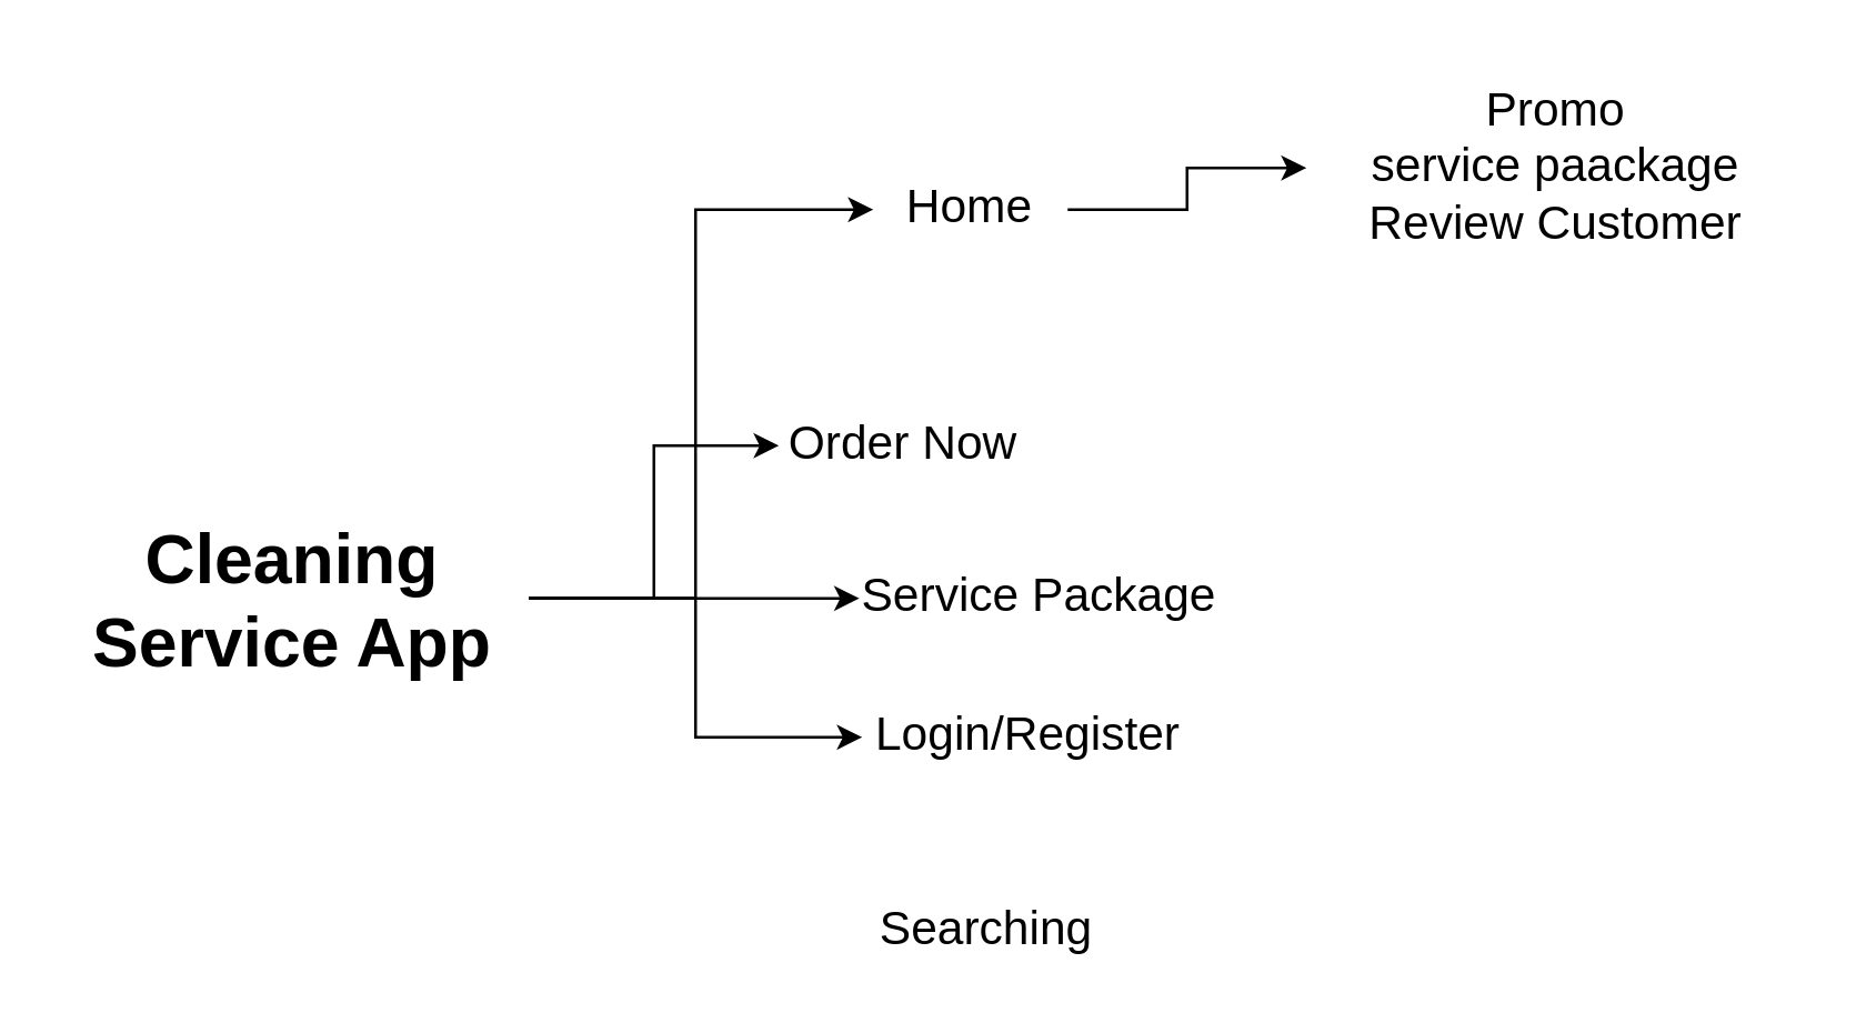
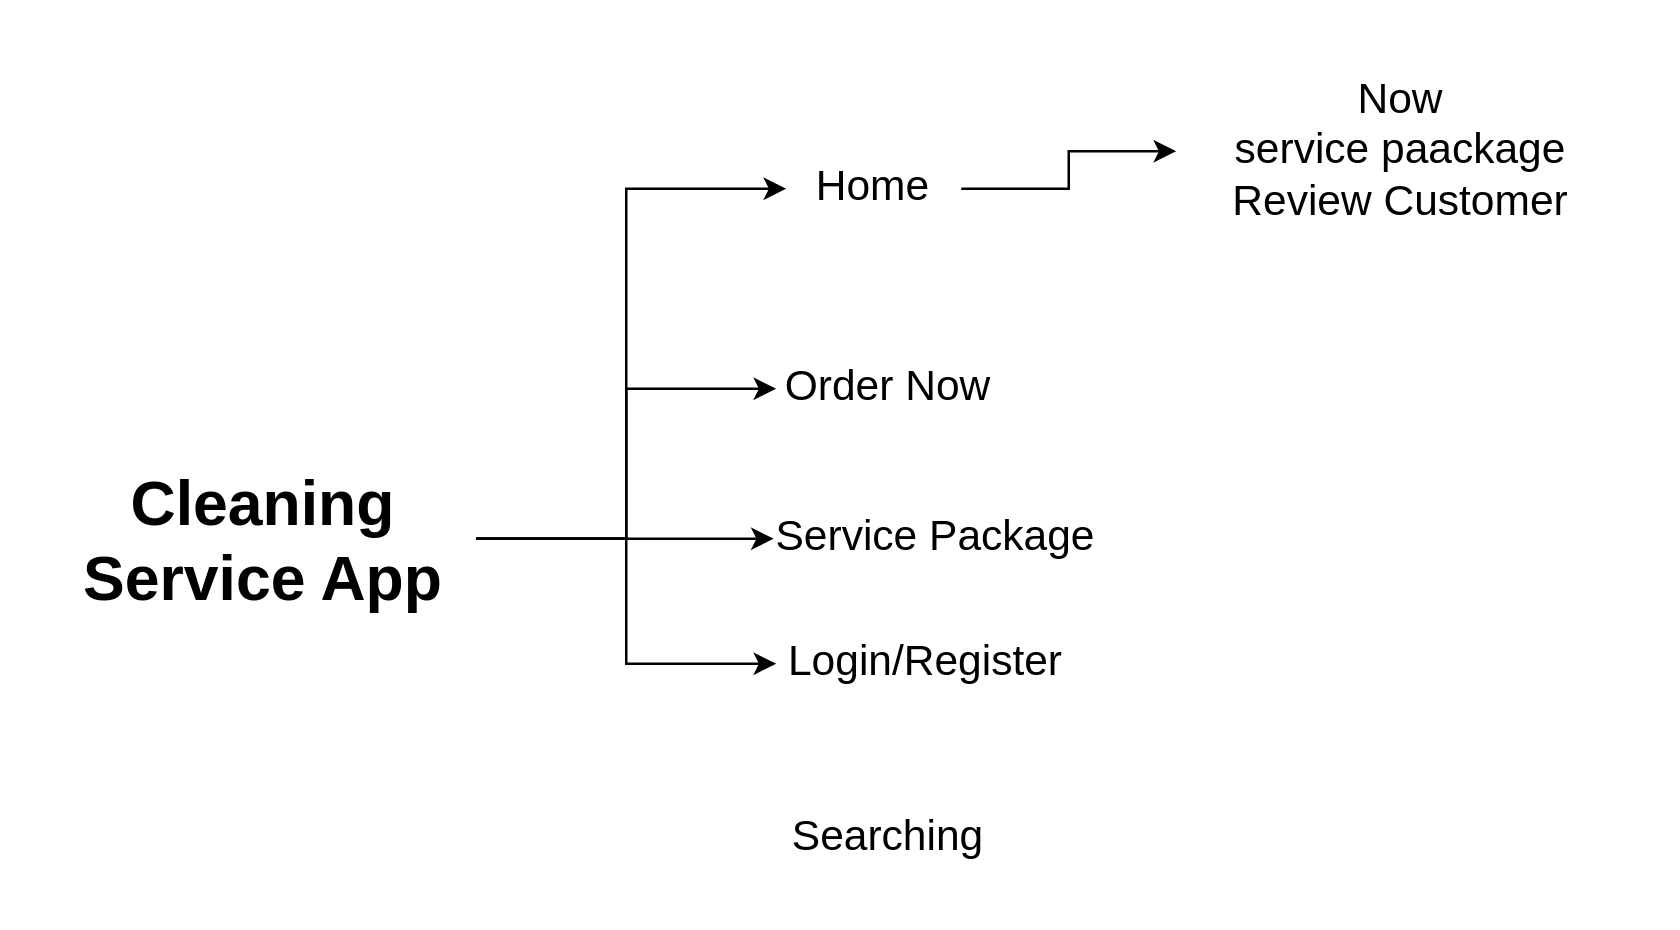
- <mxCell id="13" value="Promo&lt;br&gt;service paackage&lt;br&gt;Review Customer" style="text;html=1;strokeColor=none;fillColor=none;align=center;verticalAlign=middle;whiteSpace=wrap;rounded=0;fontSize=17;" vertex="1" parent="1"><mxGeometry x="470" y="20" width="180" height="80" as="geometry" /></mxCell>
+ <mxCell id="13" value="Now&lt;br&gt;service paackage&lt;br&gt;Review Customer" style="text;html=1;strokeColor=none;fillColor=none;align=center;verticalAlign=middle;whiteSpace=wrap;rounded=0;fontSize=17;" vertex="1" parent="1"><mxGeometry x="470" y="20" width="180" height="80" as="geometry" /></mxCell>
- <mxCell id="7" value="Order Now" style="text;html=1;strokeColor=none;fillColor=none;align=center;verticalAlign=middle;whiteSpace=wrap;rounded=0;fontSize=17;horizontal=1;" vertex="1" parent="1"><mxGeometry x="280" y="145" width="90" height="30" as="geometry" /></mxCell>
+ <mxCell id="7" value="Order Now" style="text;html=1;strokeColor=none;fillColor=none;align=center;verticalAlign=middle;whiteSpace=wrap;rounded=0;fontSize=17;horizontal=1;" vertex="1" parent="1"><mxGeometry x="310" y="140" width="90" height="30" as="geometry" /></mxCell>
